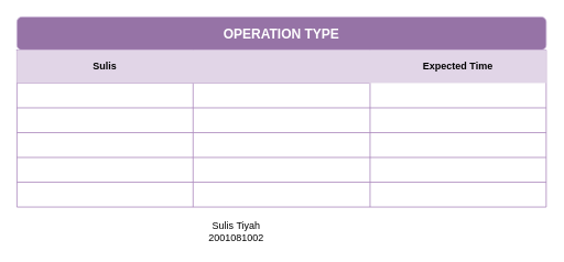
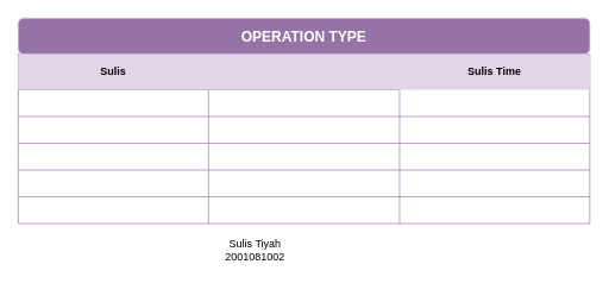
- <mxCell id="7" value="Expected Time" style="shape=partialRectangle;html=1;whiteSpace=wrap;connectable=0;overflow=hidden;fillColor=none;top=0;left=0;bottom=0;right=0;fontStyle=1" vertex="1" parent="5"><mxGeometry x="427" width="213" height="40" as="geometry" /></mxCell>
+ <mxCell id="7" value="Sulis Time" style="shape=partialRectangle;html=1;whiteSpace=wrap;connectable=0;overflow=hidden;fillColor=none;top=0;left=0;bottom=0;right=0;fontStyle=1" vertex="1" parent="5"><mxGeometry x="427" width="213" height="40" as="geometry" /></mxCell>
